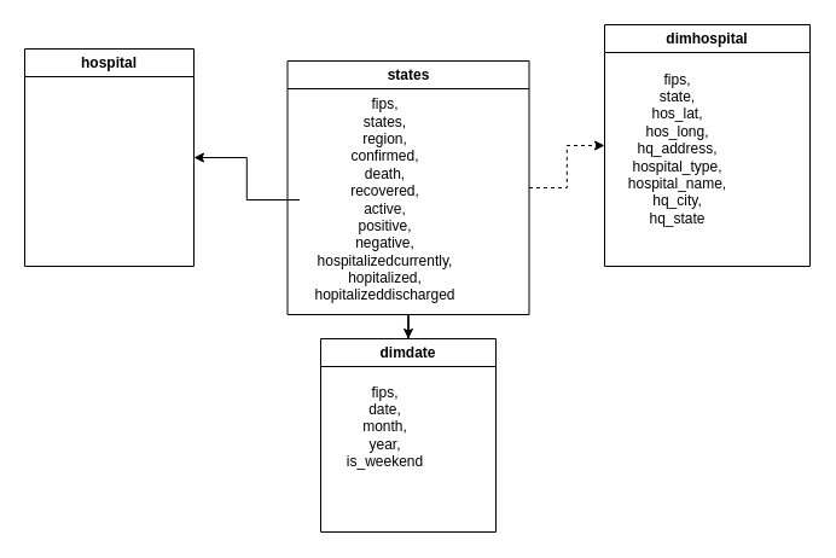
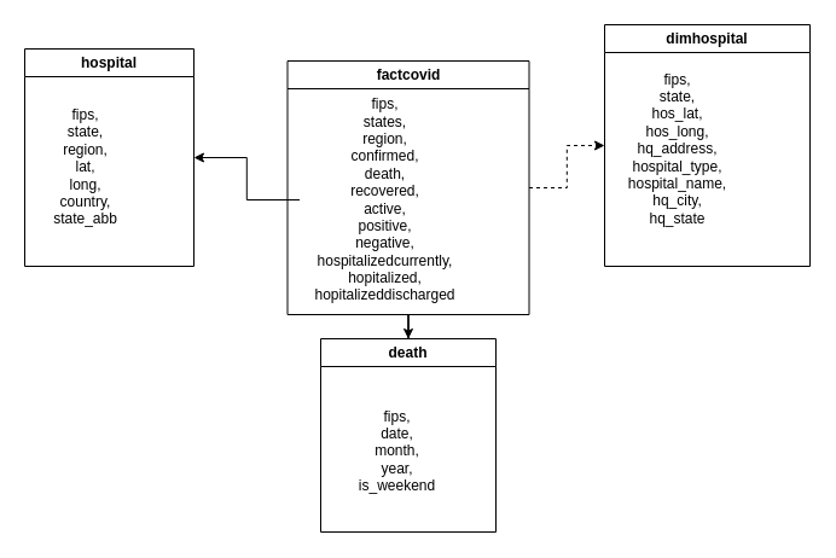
- <mxCell id="8" value="states" style="swimlane;whiteSpace=wrap;html=1;" vertex="1" parent="1"><mxGeometry x="237.5" y="50" width="200" height="210" as="geometry" /></mxCell>
+ <mxCell id="8" value="factcovid" style="swimlane;whiteSpace=wrap;html=1;" vertex="1" parent="1"><mxGeometry x="237.5" y="50" width="200" height="210" as="geometry" /></mxCell>
+ <mxCell id="3" value="fips,&lt;div&gt;state,&lt;/div&gt;&lt;div&gt;region,&lt;/div&gt;&lt;div&gt;lat,&lt;/div&gt;&lt;div&gt;long,&lt;/div&gt;&lt;div&gt;country,&lt;/div&gt;&lt;div&gt;state_abb&lt;/div&gt;&lt;div&gt;&lt;br&gt;&lt;/div&gt;" style="text;html=1;align=center;verticalAlign=middle;resizable=0;points=[];autosize=1;strokeColor=none;fillColor=none;" vertex="1" parent="2"><mxGeometry x="10" y="40" width="80" height="130" as="geometry" /></mxCell>
- <mxCell id="10" value="dimdate" style="swimlane;whiteSpace=wrap;html=1;" vertex="1" parent="1"><mxGeometry x="265" y="280" width="145" height="160" as="geometry" /></mxCell>
+ <mxCell id="10" value="death" style="swimlane;whiteSpace=wrap;html=1;" vertex="1" parent="1"><mxGeometry x="265" y="280" width="145" height="160" as="geometry" /></mxCell>
- <mxCell id="11" value="fips,&lt;div&gt;date,&lt;/div&gt;&lt;div&gt;month,&lt;/div&gt;&lt;div&gt;year,&lt;/div&gt;&lt;div&gt;is_weekend&lt;/div&gt;" style="text;html=1;align=center;verticalAlign=middle;resizable=0;points=[];autosize=1;strokeColor=none;fillColor=none;" vertex="1" parent="10"><mxGeometry x="7.5" y="28" width="90" height="90" as="geometry" /></mxCell>
+ <mxCell id="11" value="fips,&lt;div&gt;date,&lt;/div&gt;&lt;div&gt;month,&lt;/div&gt;&lt;div&gt;year,&lt;/div&gt;&lt;div&gt;is_weekend&lt;/div&gt;" style="text;html=1;align=center;verticalAlign=middle;resizable=0;points=[];autosize=1;strokeColor=none;fillColor=none;" vertex="1" parent="10"><mxGeometry x="17.5" y="48" width="90" height="90" as="geometry" /></mxCell>
